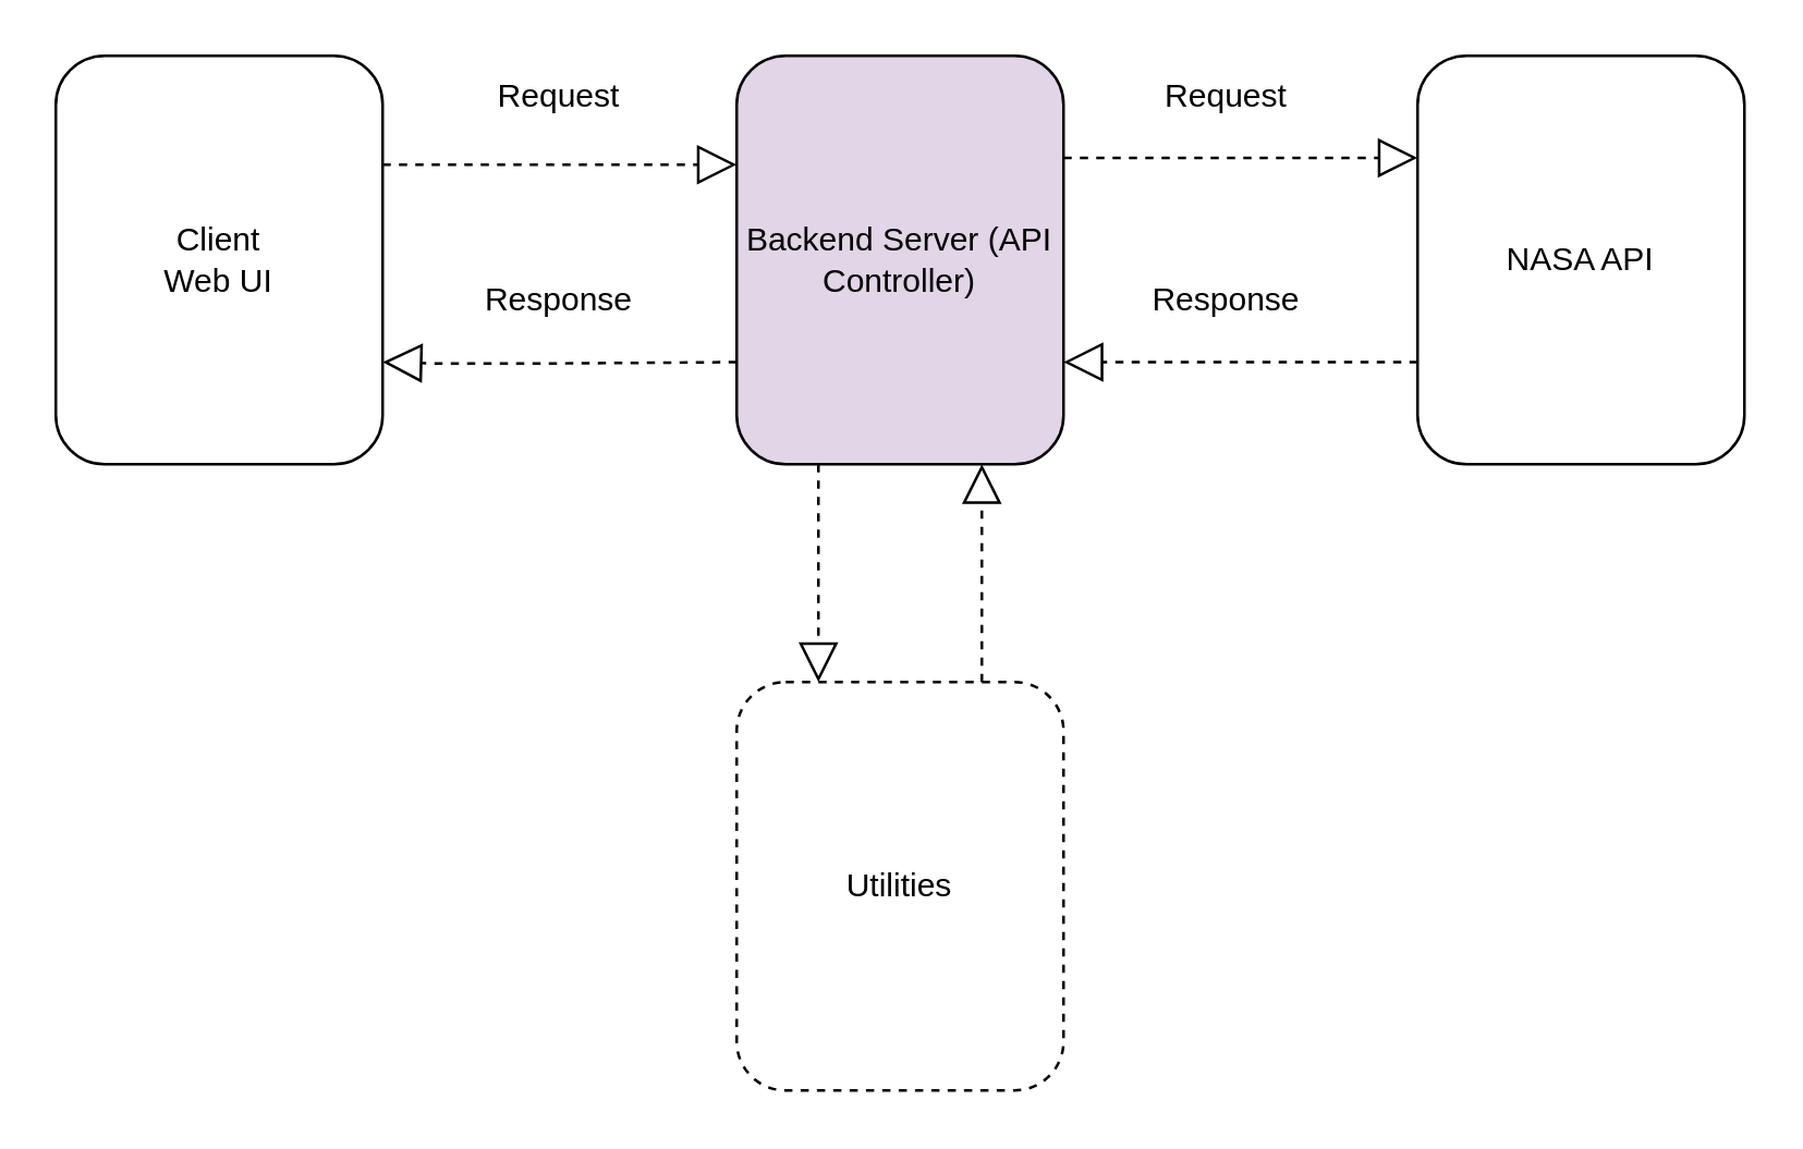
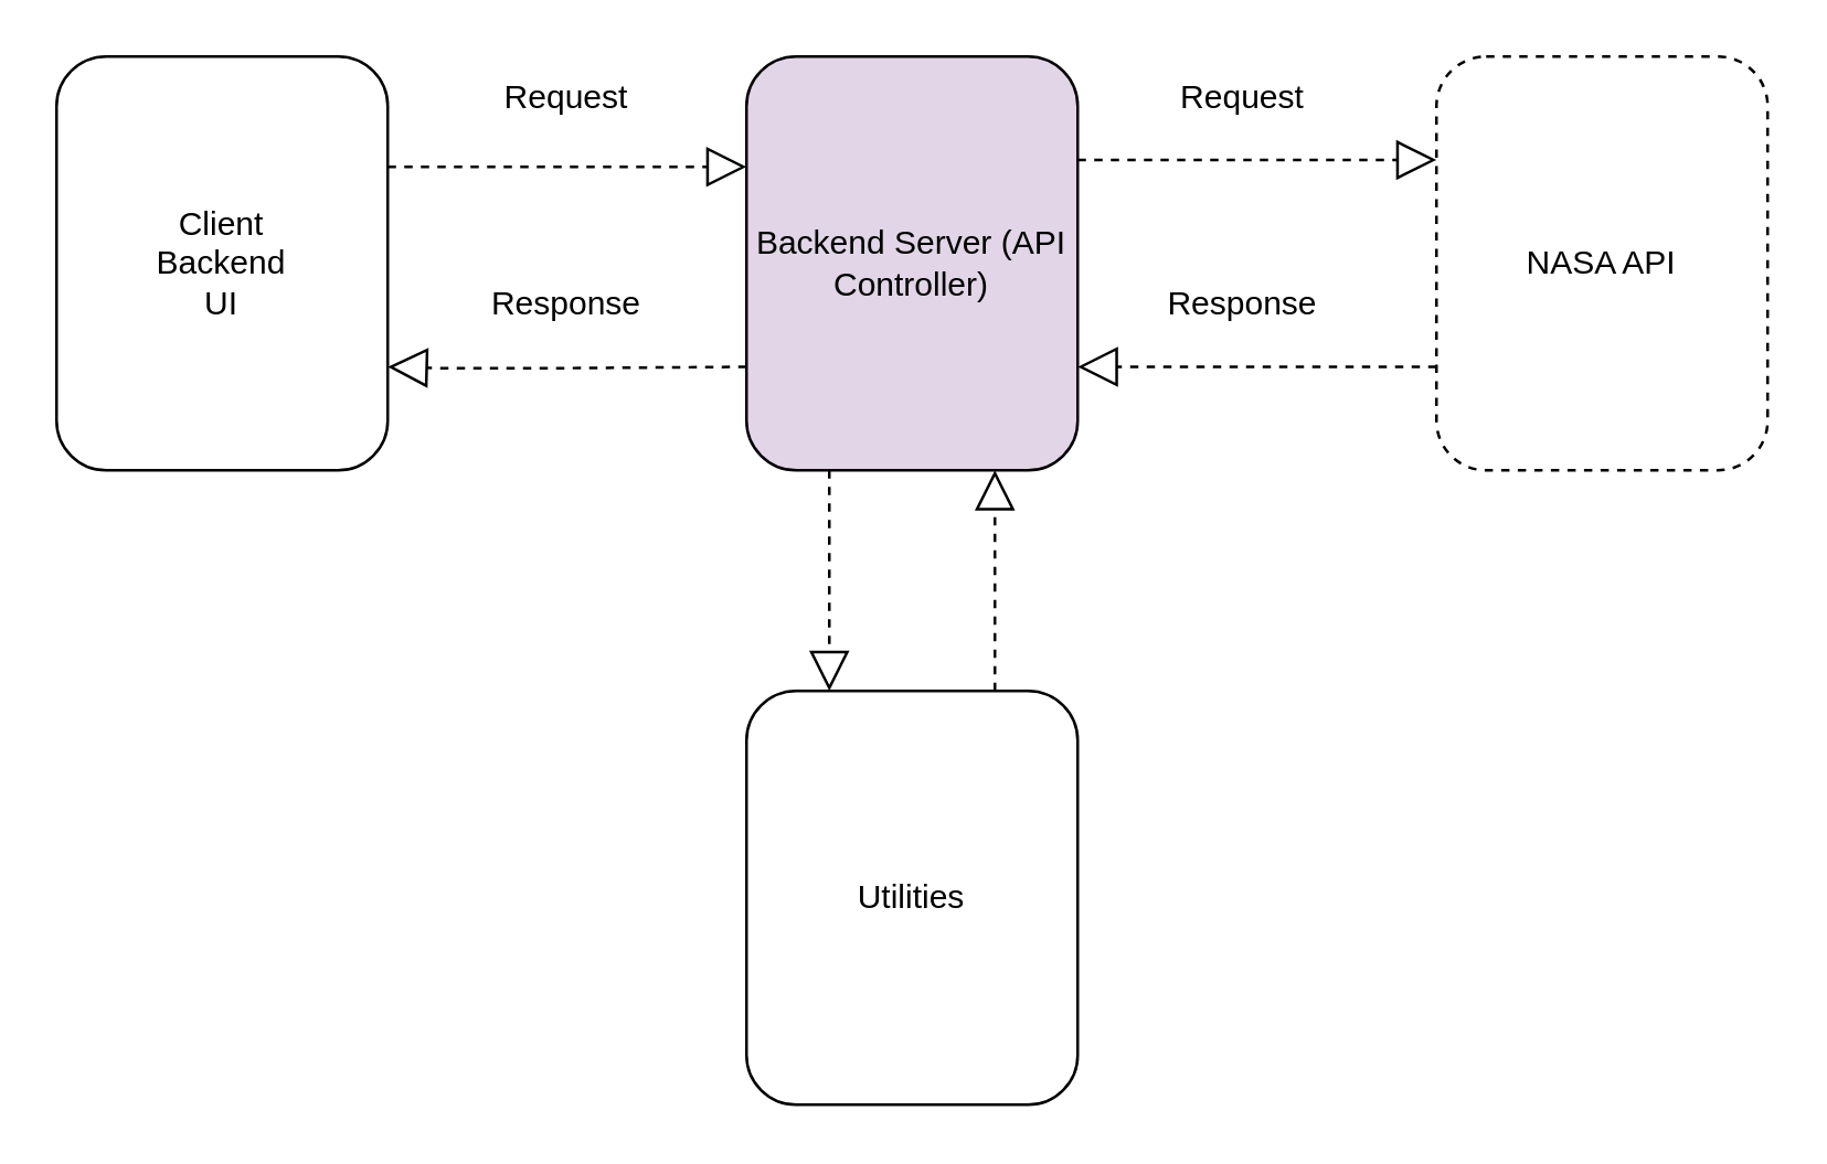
- <mxCell id="3" value="Client Web UI" style="text;html=1;strokeColor=none;fillColor=none;align=center;verticalAlign=middle;whiteSpace=wrap;rounded=0;" vertex="1" parent="1"><mxGeometry x="50" y="65" width="60" height="60" as="geometry" /></mxCell>
+ <mxCell id="3" value="Client Backend UI" style="text;html=1;strokeColor=none;fillColor=none;align=center;verticalAlign=middle;whiteSpace=wrap;rounded=0;" vertex="1" parent="1"><mxGeometry x="50" y="65" width="60" height="60" as="geometry" /></mxCell>
- <mxCell id="5" value="NASA API" style="rounded=1;whiteSpace=wrap;html=1;" vertex="1" parent="1"><mxGeometry x="520" y="20" width="120" height="150" as="geometry" /></mxCell>
+ <mxCell id="5" value="NASA API" style="rounded=1;whiteSpace=wrap;html=1;dashed=1;" vertex="1" parent="1"><mxGeometry x="520" y="20" width="120" height="150" as="geometry" /></mxCell>
- <mxCell id="14" value="Utilities" style="rounded=1;whiteSpace=wrap;html=1;dashed=1;" vertex="1" parent="1"><mxGeometry x="270" y="250" width="120" height="150" as="geometry" /></mxCell>
+ <mxCell id="14" value="Utilities" style="rounded=1;whiteSpace=wrap;html=1;" vertex="1" parent="1"><mxGeometry x="270" y="250" width="120" height="150" as="geometry" /></mxCell>
